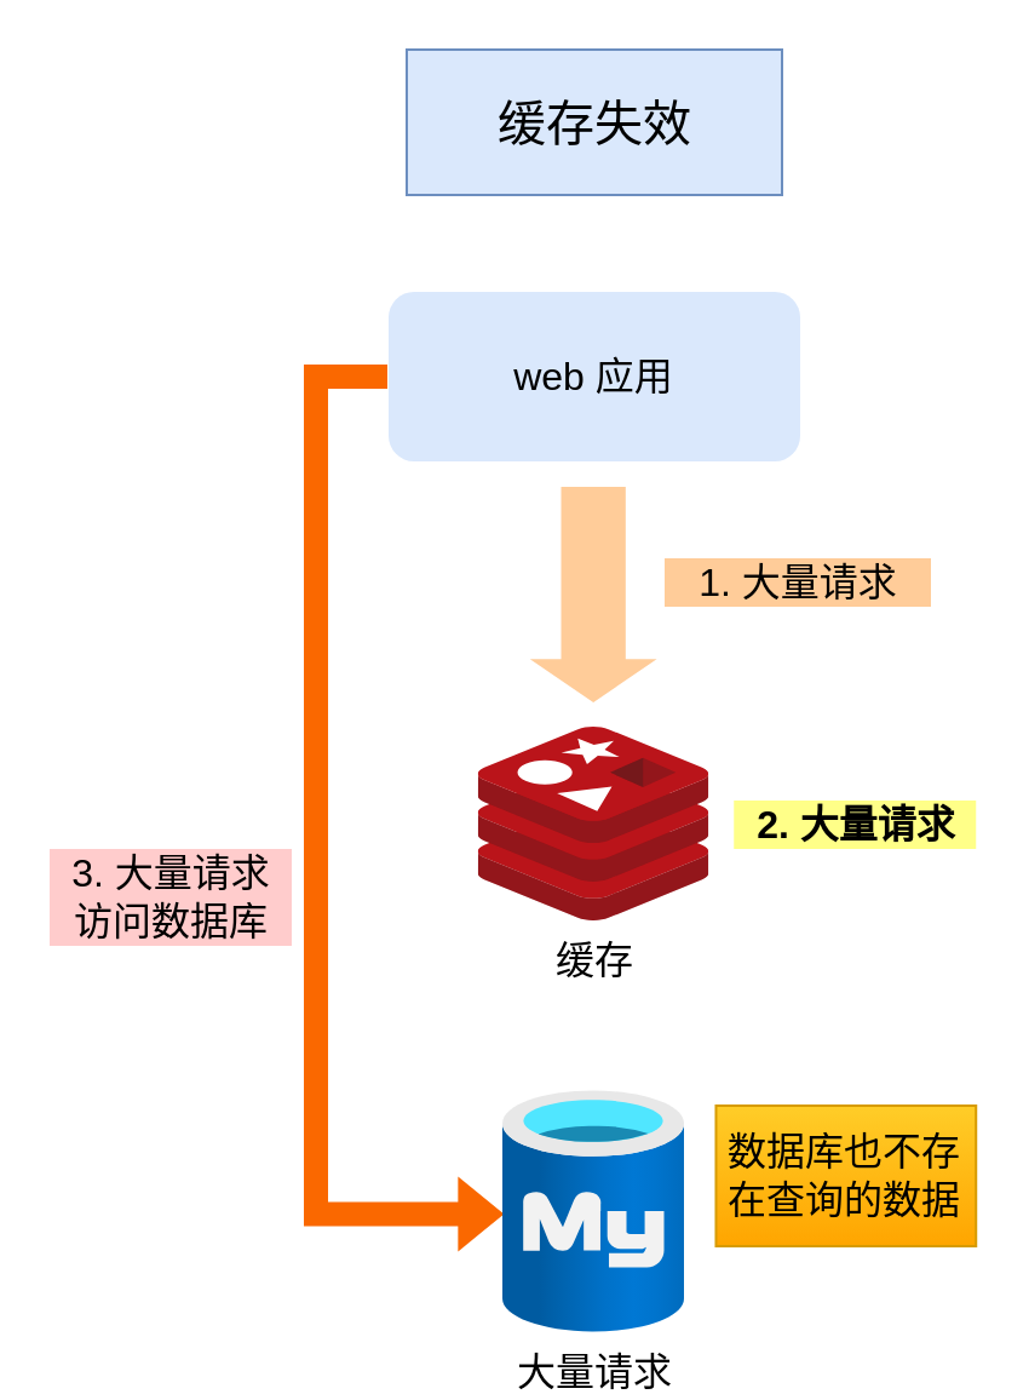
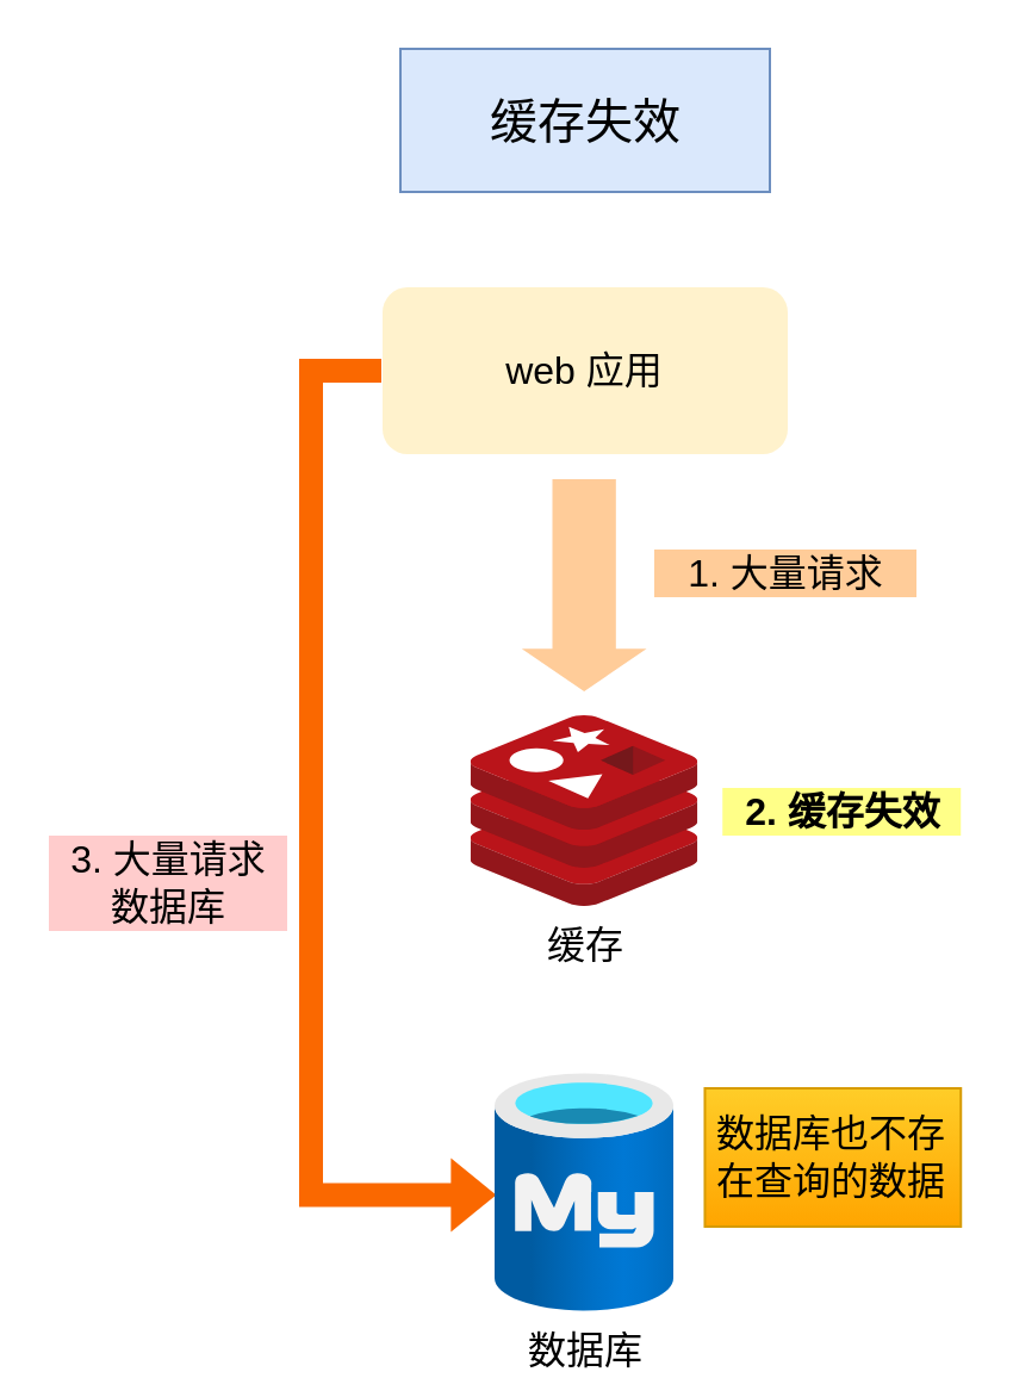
- <mxCell id="3" value="web 应用" style="rounded=1;whiteSpace=wrap;html=1;fontSize=16;fillColor=#dae8fc;strokeColor=none;" vertex="1" parent="1"><mxGeometry x="160" y="120" width="170" height="70" as="geometry" /></mxCell>
+ <mxCell id="3" value="web 应用" style="rounded=1;whiteSpace=wrap;html=1;fontSize=16;fillColor=#fff2cc;strokeColor=none;" vertex="1" parent="1"><mxGeometry x="160" y="120" width="170" height="70" as="geometry" /></mxCell>
- <mxCell id="8" value="2. 大量请求" style="text;html=1;align=center;verticalAlign=middle;resizable=0;points=[];autosize=1;fontSize=16;fillColor=#ffff88;fontStyle=1" vertex="1" parent="1"><mxGeometry x="302.62" y="330" width="100" height="20" as="geometry" /></mxCell>
+ <mxCell id="8" value="2. 缓存失效" style="text;html=1;align=center;verticalAlign=middle;resizable=0;points=[];autosize=1;fontSize=16;fillColor=#ffff88;fontStyle=1" vertex="1" parent="1"><mxGeometry x="302.62" y="330" width="100" height="20" as="geometry" /></mxCell>
- <mxCell id="9" value="3. 大量请求&lt;br&gt;访问数据库" style="text;html=1;align=center;verticalAlign=middle;resizable=0;points=[];autosize=1;fontSize=16;fillColor=#ffcccc;" vertex="1" parent="1"><mxGeometry x="20" y="350" width="100" height="40" as="geometry" /></mxCell>
+ <mxCell id="9" value="3. 大量请求&lt;br&gt;数据库" style="text;html=1;align=center;verticalAlign=middle;resizable=0;points=[];autosize=1;fontSize=16;fillColor=#ffcccc;" vertex="1" parent="1"><mxGeometry x="20" y="350" width="100" height="40" as="geometry" /></mxCell>
- <mxCell id="5" value="大量请求" style="aspect=fixed;html=1;points=[];align=center;image;fontSize=16;image=img/lib/azure2/databases/Azure_Database_MySQL_Server.svg;" vertex="1" parent="1"><mxGeometry x="207.5" y="450" width="75" height="100" as="geometry" /></mxCell>
+ <mxCell id="5" value="数据库" style="aspect=fixed;html=1;points=[];align=center;image;fontSize=16;image=img/lib/azure2/databases/Azure_Database_MySQL_Server.svg;" vertex="1" parent="1"><mxGeometry x="207.5" y="450" width="75" height="100" as="geometry" /></mxCell>
